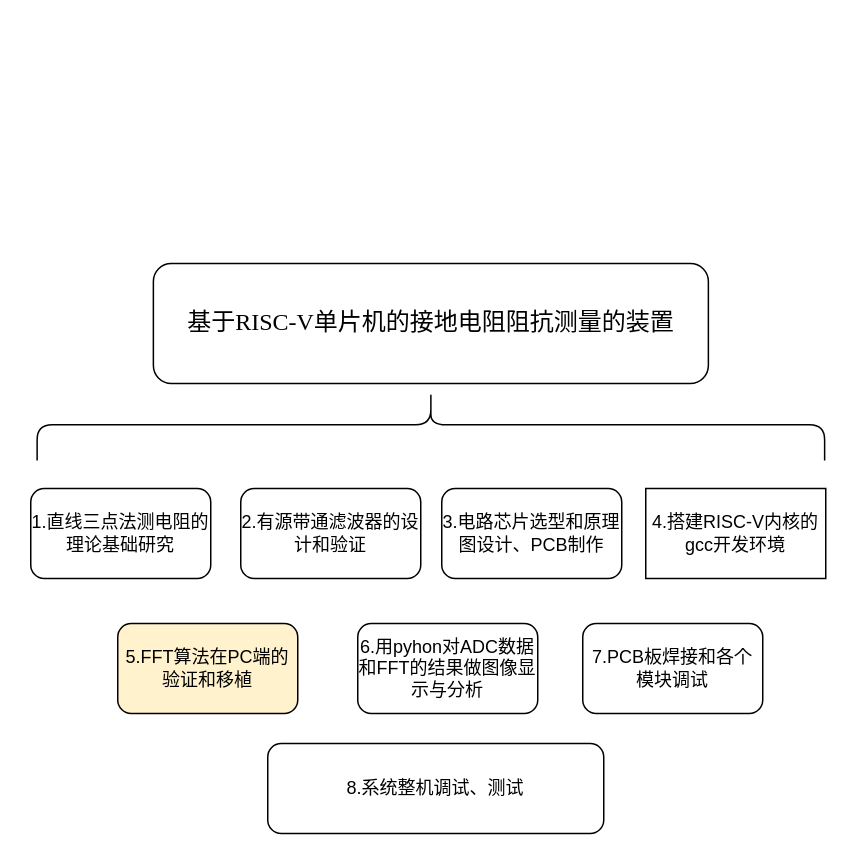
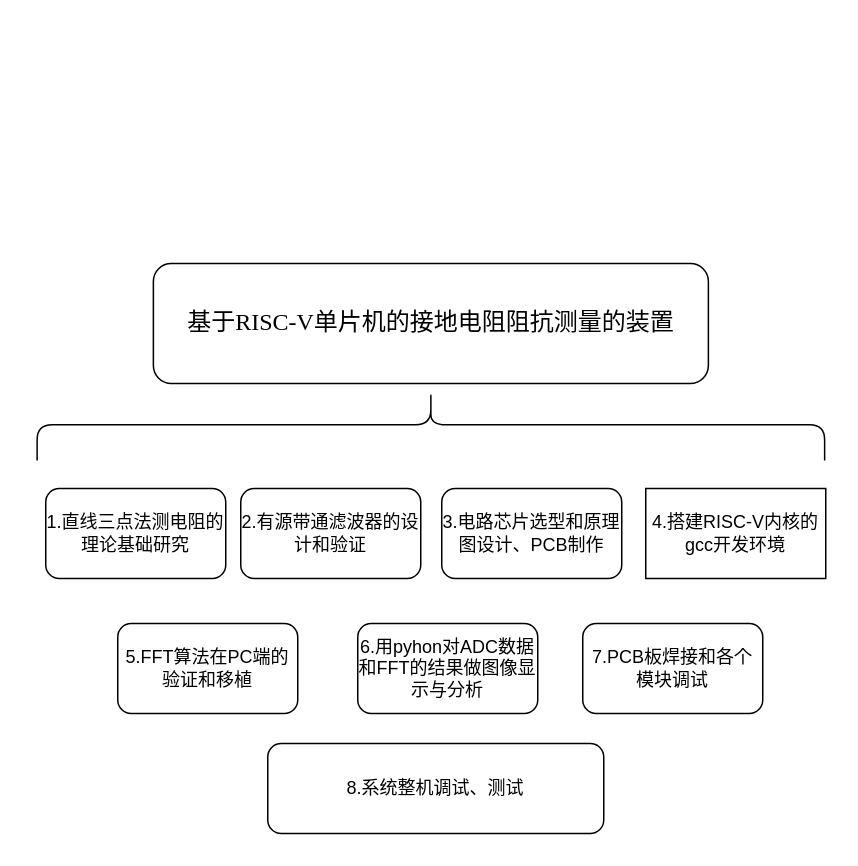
- <mxCell id="3" value="1.直线三点法测电阻的理论基础研究" style="rounded=1;whiteSpace=wrap;html=1;" parent="1" vertex="1"><mxGeometry x="20" y="325" width="120" height="60" as="geometry" /></mxCell>
+ <mxCell id="3" value="1.直线三点法测电阻的理论基础研究" style="rounded=1;whiteSpace=wrap;html=1;" parent="1" vertex="1"><mxGeometry x="30" y="325" width="120" height="60" as="geometry" /></mxCell>
- <mxCell id="7" value="5.FFT算法在PC端的验证和移植" style="rounded=1;whiteSpace=wrap;html=1;fillColor=#fff2cc;" parent="1" vertex="1"><mxGeometry x="78" y="415" width="120" height="60" as="geometry" /></mxCell>
+ <mxCell id="7" value="5.FFT算法在PC端的验证和移植" style="rounded=1;whiteSpace=wrap;html=1;" parent="1" vertex="1"><mxGeometry x="78" y="415" width="120" height="60" as="geometry" /></mxCell>
